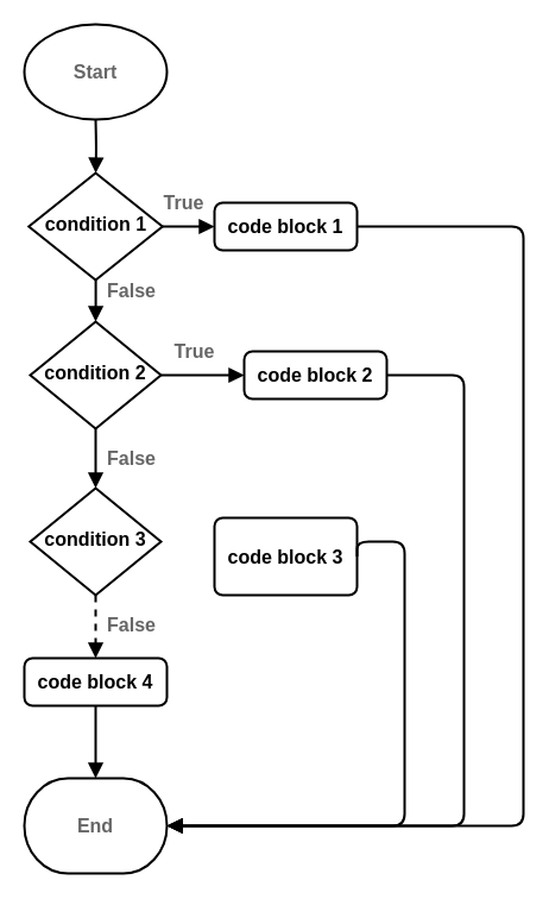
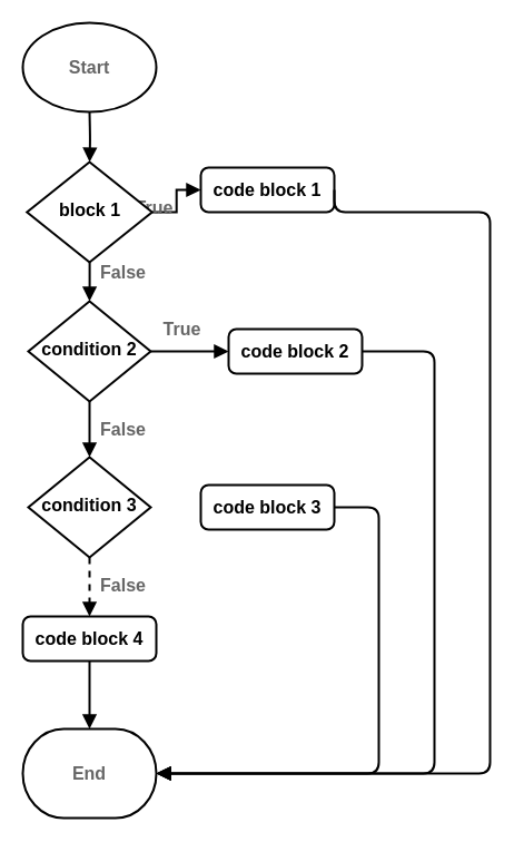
- <mxCell id="5" value="&lt;div style=&quot;font-size: 16px;&quot;&gt;condition 1&lt;/div&gt;" style="rhombus;whiteSpace=wrap;html=1;shadow=0;fontFamily=Helvetica;fontSize=16;align=center;strokeWidth=2;spacing=6;spacingTop=-4;fontStyle=1" parent="1" vertex="1"><mxGeometry x="23.75" y="145" width="112.5" height="90" as="geometry" /></mxCell>
+ <mxCell id="5" value="&lt;div style=&quot;font-size: 16px;&quot;&gt;block 1&lt;/div&gt;" style="rhombus;whiteSpace=wrap;html=1;shadow=0;fontFamily=Helvetica;fontSize=16;align=center;strokeWidth=2;spacing=6;spacingTop=-4;fontStyle=1" parent="1" vertex="1"><mxGeometry x="23.75" y="145" width="112.5" height="90" as="geometry" /></mxCell>
- <mxCell id="6" value="&lt;div style=&quot;font-size: 16px;&quot;&gt;code block 1&lt;/div&gt;" style="rounded=1;whiteSpace=wrap;html=1;absoluteArcSize=1;arcSize=14;strokeWidth=2;shadow=0;fontFamily=Helvetica;fontSize=16;fontColor=#000000;align=center;strokeColor=#000000;fillColor=#ffffff;fontStyle=1" parent="1" vertex="1"><mxGeometry x="180" y="170" width="120" height="40" as="geometry" /></mxCell>
+ <mxCell id="6" value="&lt;div style=&quot;font-size: 16px;&quot;&gt;code block 1&lt;/div&gt;" style="rounded=1;whiteSpace=wrap;html=1;absoluteArcSize=1;arcSize=14;strokeWidth=2;shadow=0;fontFamily=Helvetica;fontSize=16;fontColor=#000000;align=center;strokeColor=#000000;fillColor=#ffffff;fontStyle=1" parent="1" vertex="1"><mxGeometry x="180" y="150" width="120" height="40" as="geometry" /></mxCell>
- <mxCell id="13" value="code block 3" style="rounded=1;whiteSpace=wrap;html=1;absoluteArcSize=1;arcSize=14;strokeWidth=2;shadow=0;fontFamily=Helvetica;fontSize=16;fontColor=#000000;align=center;strokeColor=#000000;fillColor=#ffffff;fontStyle=1" parent="1" vertex="1"><mxGeometry x="180" y="435" width="120" height="65" as="geometry" /></mxCell>
+ <mxCell id="13" value="code block 3" style="rounded=1;whiteSpace=wrap;html=1;absoluteArcSize=1;arcSize=14;strokeWidth=2;shadow=0;fontFamily=Helvetica;fontSize=16;fontColor=#000000;align=center;strokeColor=#000000;fillColor=#ffffff;fontStyle=1" parent="1" vertex="1"><mxGeometry x="180" y="435" width="120" height="40" as="geometry" /></mxCell>
